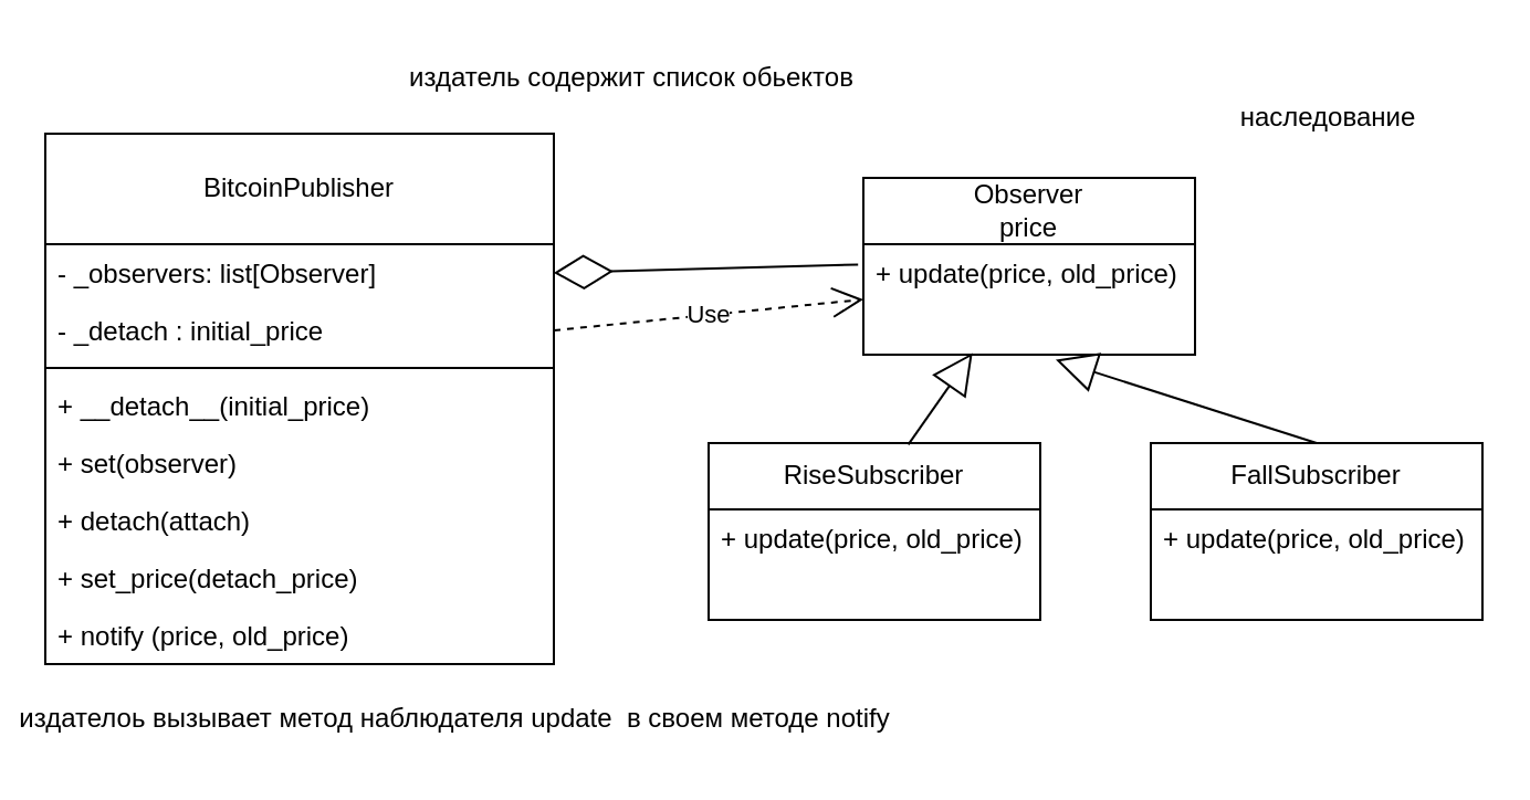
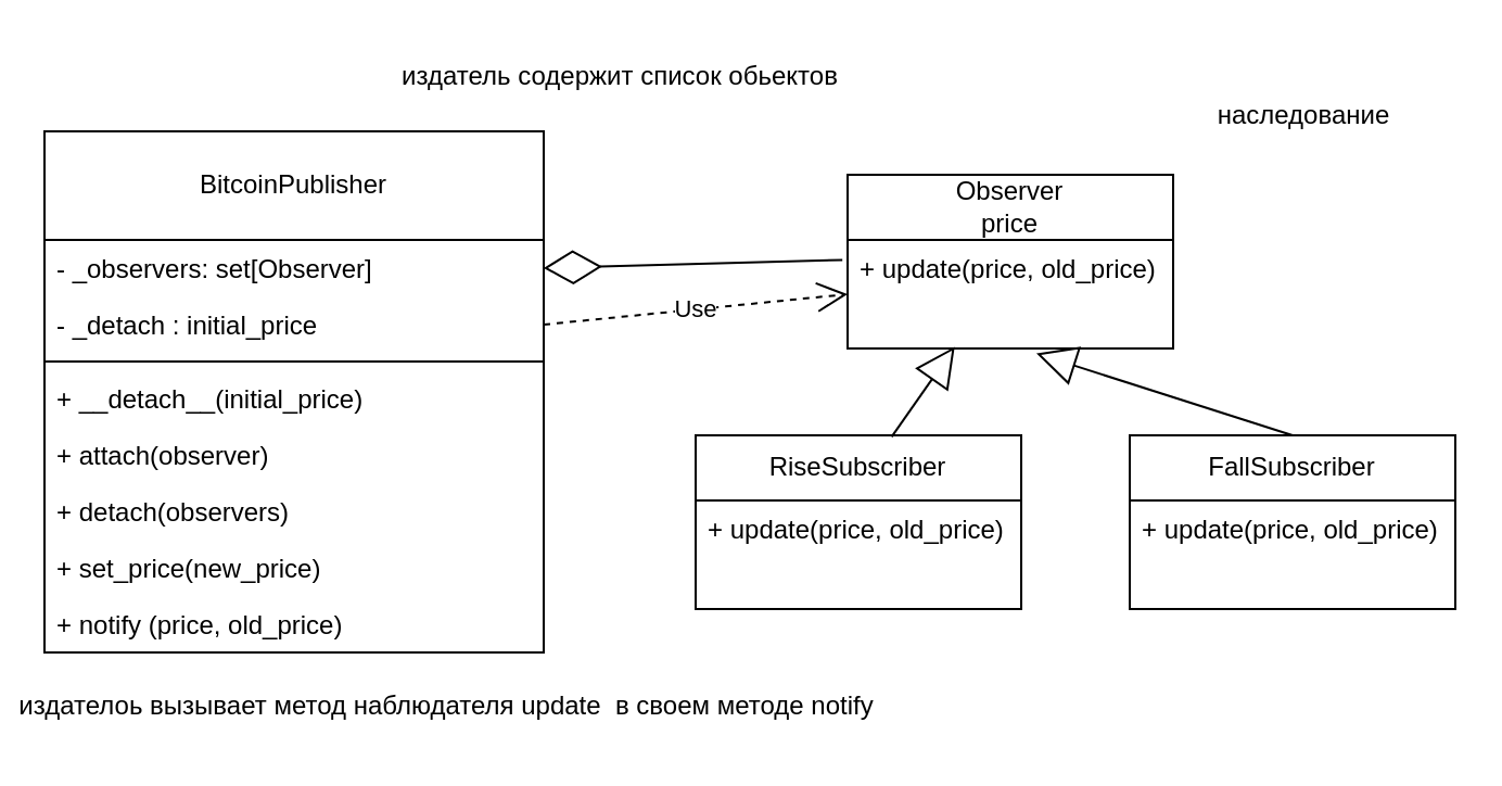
- <mxCell id="5" value="- _observers: list[Observer]" style="text;strokeColor=none;fillColor=none;align=left;verticalAlign=top;spacingLeft=4;spacingRight=4;overflow=hidden;rotatable=0;points=[[0,0.5],[1,0.5]];portConstraint=eastwest;whiteSpace=wrap;html=1;" vertex="1" parent="4"><mxGeometry y="50" width="230" height="26" as="geometry" /></mxCell>
+ <mxCell id="5" value="- _observers: set[Observer]" style="text;strokeColor=none;fillColor=none;align=left;verticalAlign=top;spacingLeft=4;spacingRight=4;overflow=hidden;rotatable=0;points=[[0,0.5],[1,0.5]];portConstraint=eastwest;whiteSpace=wrap;html=1;" vertex="1" parent="4"><mxGeometry y="50" width="230" height="26" as="geometry" /></mxCell>
- <mxCell id="9" value="+ set(observer)" style="text;strokeColor=none;fillColor=none;align=left;verticalAlign=top;spacingLeft=4;spacingRight=4;overflow=hidden;rotatable=0;points=[[0,0.5],[1,0.5]];portConstraint=eastwest;whiteSpace=wrap;html=1;" vertex="1" parent="4"><mxGeometry y="136" width="230" height="26" as="geometry" /></mxCell>
+ <mxCell id="9" value="+ attach(observer)" style="text;strokeColor=none;fillColor=none;align=left;verticalAlign=top;spacingLeft=4;spacingRight=4;overflow=hidden;rotatable=0;points=[[0,0.5],[1,0.5]];portConstraint=eastwest;whiteSpace=wrap;html=1;" vertex="1" parent="4"><mxGeometry y="136" width="230" height="26" as="geometry" /></mxCell>
- <mxCell id="10" value="+ detach(attach)" style="text;strokeColor=none;fillColor=none;align=left;verticalAlign=top;spacingLeft=4;spacingRight=4;overflow=hidden;rotatable=0;points=[[0,0.5],[1,0.5]];portConstraint=eastwest;whiteSpace=wrap;html=1;" vertex="1" parent="4"><mxGeometry y="162" width="230" height="26" as="geometry" /></mxCell>
+ <mxCell id="10" value="+ detach(observers)" style="text;strokeColor=none;fillColor=none;align=left;verticalAlign=top;spacingLeft=4;spacingRight=4;overflow=hidden;rotatable=0;points=[[0,0.5],[1,0.5]];portConstraint=eastwest;whiteSpace=wrap;html=1;" vertex="1" parent="4"><mxGeometry y="162" width="230" height="26" as="geometry" /></mxCell>
- <mxCell id="11" value="+ set_price(detach_price)" style="text;strokeColor=none;fillColor=none;align=left;verticalAlign=top;spacingLeft=4;spacingRight=4;overflow=hidden;rotatable=0;points=[[0,0.5],[1,0.5]];portConstraint=eastwest;whiteSpace=wrap;html=1;" vertex="1" parent="4"><mxGeometry y="188" width="230" height="26" as="geometry" /></mxCell>
+ <mxCell id="11" value="+ set_price(new_price)" style="text;strokeColor=none;fillColor=none;align=left;verticalAlign=top;spacingLeft=4;spacingRight=4;overflow=hidden;rotatable=0;points=[[0,0.5],[1,0.5]];portConstraint=eastwest;whiteSpace=wrap;html=1;" vertex="1" parent="4"><mxGeometry y="188" width="230" height="26" as="geometry" /></mxCell>
